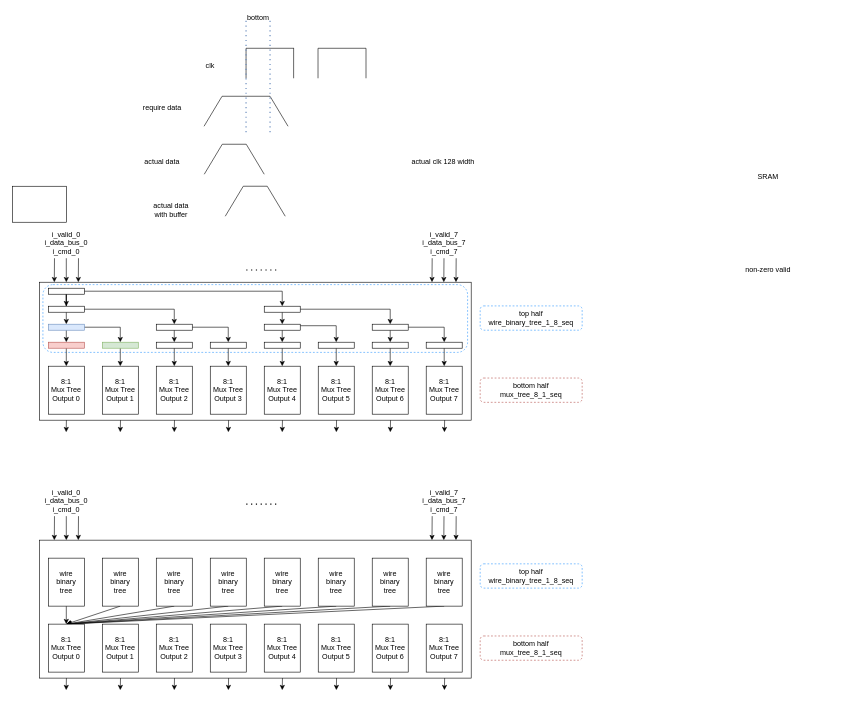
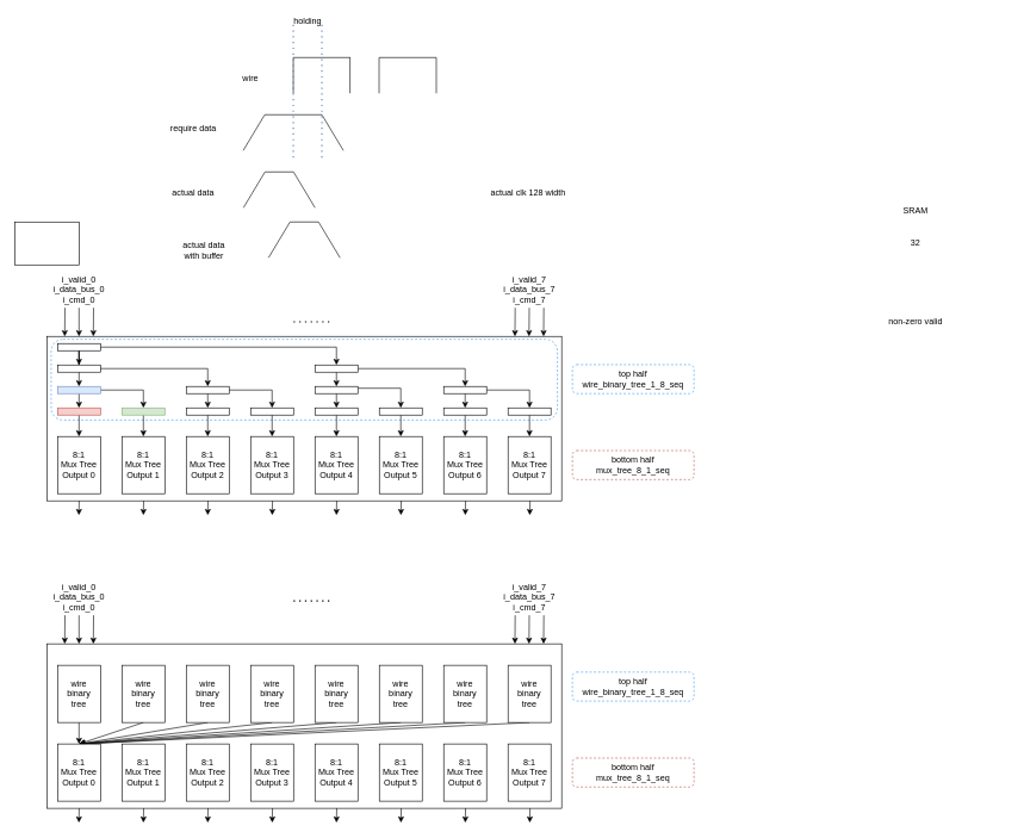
- <mxCell id="128" value="bottom" style="text;html=1;strokeColor=none;fillColor=none;align=center;verticalAlign=middle;whiteSpace=wrap;rounded=0;" vertex="1" parent="1"><mxGeometry x="409.66" y="20" width="40" height="20" as="geometry" /></mxCell>
+ <mxCell id="128" value="holding" style="text;html=1;strokeColor=none;fillColor=none;align=center;verticalAlign=middle;whiteSpace=wrap;rounded=0;" vertex="1" parent="1"><mxGeometry x="409.66" y="20" width="40" height="20" as="geometry" /></mxCell>
- <mxCell id="122" value="clk" style="text;html=1;strokeColor=none;fillColor=none;align=center;verticalAlign=middle;whiteSpace=wrap;rounded=0;" vertex="1" parent="1"><mxGeometry x="329.66" y="100" width="40" height="20" as="geometry" /></mxCell>
+ <mxCell id="122" value="wire" style="text;html=1;strokeColor=none;fillColor=none;align=center;verticalAlign=middle;whiteSpace=wrap;rounded=0;" vertex="1" parent="1"><mxGeometry x="329.66" y="100" width="40" height="20" as="geometry" /></mxCell>
+ <mxCell id="112" value="32" style="text;html=1;strokeColor=none;fillColor=none;align=center;verticalAlign=middle;whiteSpace=wrap;rounded=0;" vertex="1" parent="1"><mxGeometry x="1150" y="330" width="260" height="20" as="geometry" /></mxCell>
